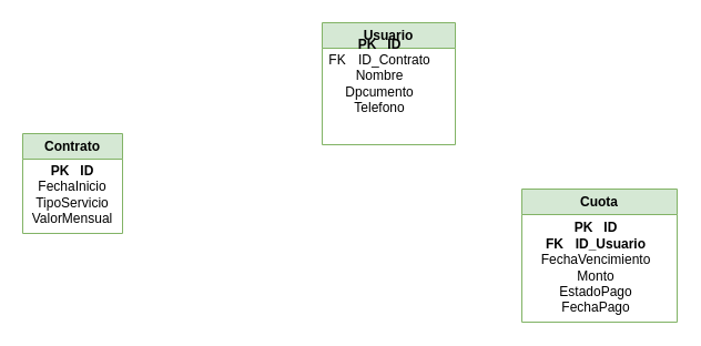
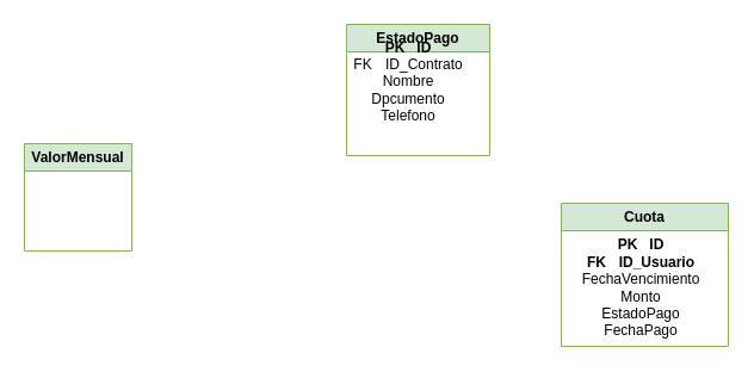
- <mxCell id="6" value="Usuario" style="swimlane;whiteSpace=wrap;html=1;fillColor=#d5e8d4;strokeColor=#82b366;" vertex="1" parent="1"><mxGeometry x="290" y="20" width="120" height="110" as="geometry" /></mxCell>
+ <mxCell id="6" value="EstadoPago" style="swimlane;whiteSpace=wrap;html=1;fillColor=#d5e8d4;strokeColor=#82b366;" vertex="1" parent="1"><mxGeometry x="290" y="20" width="120" height="110" as="geometry" /></mxCell>
- <mxCell id="2" value="Contrato" style="swimlane;whiteSpace=wrap;html=1;fillColor=#d5e8d4;strokeColor=#82b366;" vertex="1" parent="1"><mxGeometry x="20" y="120" width="90" height="90" as="geometry" /></mxCell>
+ <mxCell id="2" value="ValorMensual" style="swimlane;whiteSpace=wrap;html=1;fillColor=#d5e8d4;strokeColor=#82b366;" vertex="1" parent="1"><mxGeometry x="20" y="120" width="90" height="90" as="geometry" /></mxCell>
- <mxCell id="3" value="&lt;b&gt;PK&lt;span style=&quot;white-space: pre;&quot;&gt;&#09;&lt;/span&gt;ID&lt;/b&gt;&lt;div&gt;FechaInicio&lt;/div&gt;&lt;div&gt;TipoServicio&lt;/div&gt;&lt;div&gt;ValorMensual&lt;/div&gt;" style="text;html=1;align=center;verticalAlign=middle;whiteSpace=wrap;rounded=0;" vertex="1" parent="2"><mxGeometry y="40" width="90" height="30" as="geometry" /></mxCell>
